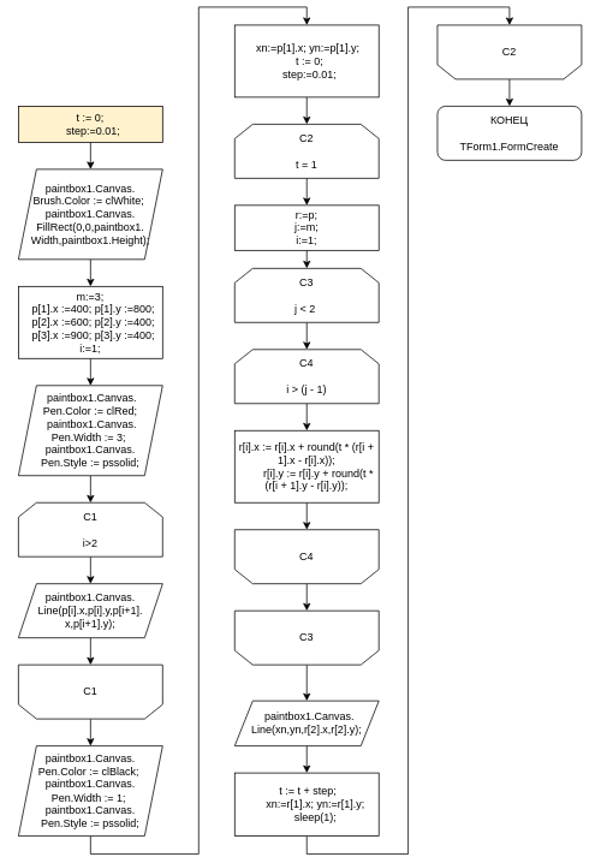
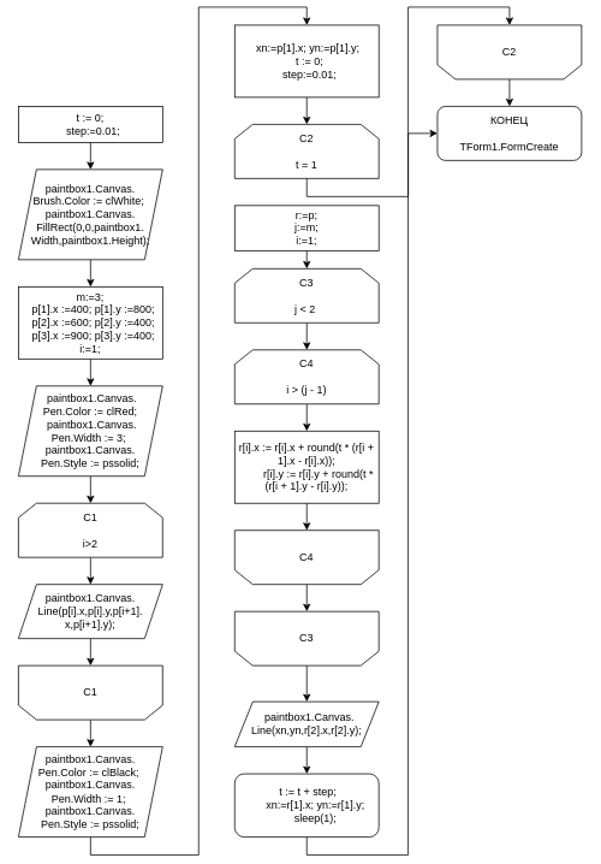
- <mxCell id="3" value="&lt;div&gt;t := 0;&lt;/div&gt;&lt;div&gt;&amp;nbsp; step:=0.01;&lt;/div&gt;" style="rounded=0;whiteSpace=wrap;html=1;fillColor=#fff2cc;" vertex="1" parent="1"><mxGeometry x="20" y="110" width="160" height="40" as="geometry" /></mxCell>
+ <mxCell id="3" value="&lt;div&gt;t := 0;&lt;/div&gt;&lt;div&gt;&amp;nbsp; step:=0.01;&lt;/div&gt;" style="rounded=0;whiteSpace=wrap;html=1;" vertex="1" parent="1"><mxGeometry x="20" y="110" width="160" height="40" as="geometry" /></mxCell>
- <mxCell id="20" style="edgeStyle=orthogonalEdgeStyle;rounded=0;orthogonalLoop=1;jettySize=auto;html=1;exitX=0.5;exitY=1;exitDx=0;exitDy=0;entryX=0.5;entryY=0;entryDx=0;entryDy=0;" edge="1" parent="1" source="21" target="23"><mxGeometry relative="1" as="geometry" /></mxCell>
+ <mxCell id="20" style="edgeStyle=orthogonalEdgeStyle;rounded=0;orthogonalLoop=1;jettySize=auto;html=1;exitX=0.5;exitY=1;exitDx=0;exitDy=0;" edge="1" parent="1" source="21" target="40"><mxGeometry relative="1" as="geometry" /></mxCell>
- <mxCell id="37" value="&lt;div&gt;&amp;nbsp;t := t + step;&lt;/div&gt;&lt;div&gt;&amp;nbsp; &amp;nbsp; &amp;nbsp; xn:=r[1].x; yn:=r[1].y;&lt;/div&gt;&lt;div&gt;&amp;nbsp; &amp;nbsp; &amp;nbsp; sleep(1);&lt;/div&gt;" style="rounded=0;whiteSpace=wrap;html=1;" vertex="1" parent="1"><mxGeometry x="260" y="850" width="160" height="70" as="geometry" /></mxCell>
+ <mxCell id="37" value="&lt;div&gt;&amp;nbsp;t := t + step;&lt;/div&gt;&lt;div&gt;&amp;nbsp; &amp;nbsp; &amp;nbsp; xn:=r[1].x; yn:=r[1].y;&lt;/div&gt;&lt;div&gt;&amp;nbsp; &amp;nbsp; &amp;nbsp; sleep(1);&lt;/div&gt;" style="whiteSpace=wrap;html=1;rounded=1;" vertex="1" parent="1"><mxGeometry x="260" y="850" width="160" height="70" as="geometry" /></mxCell>
